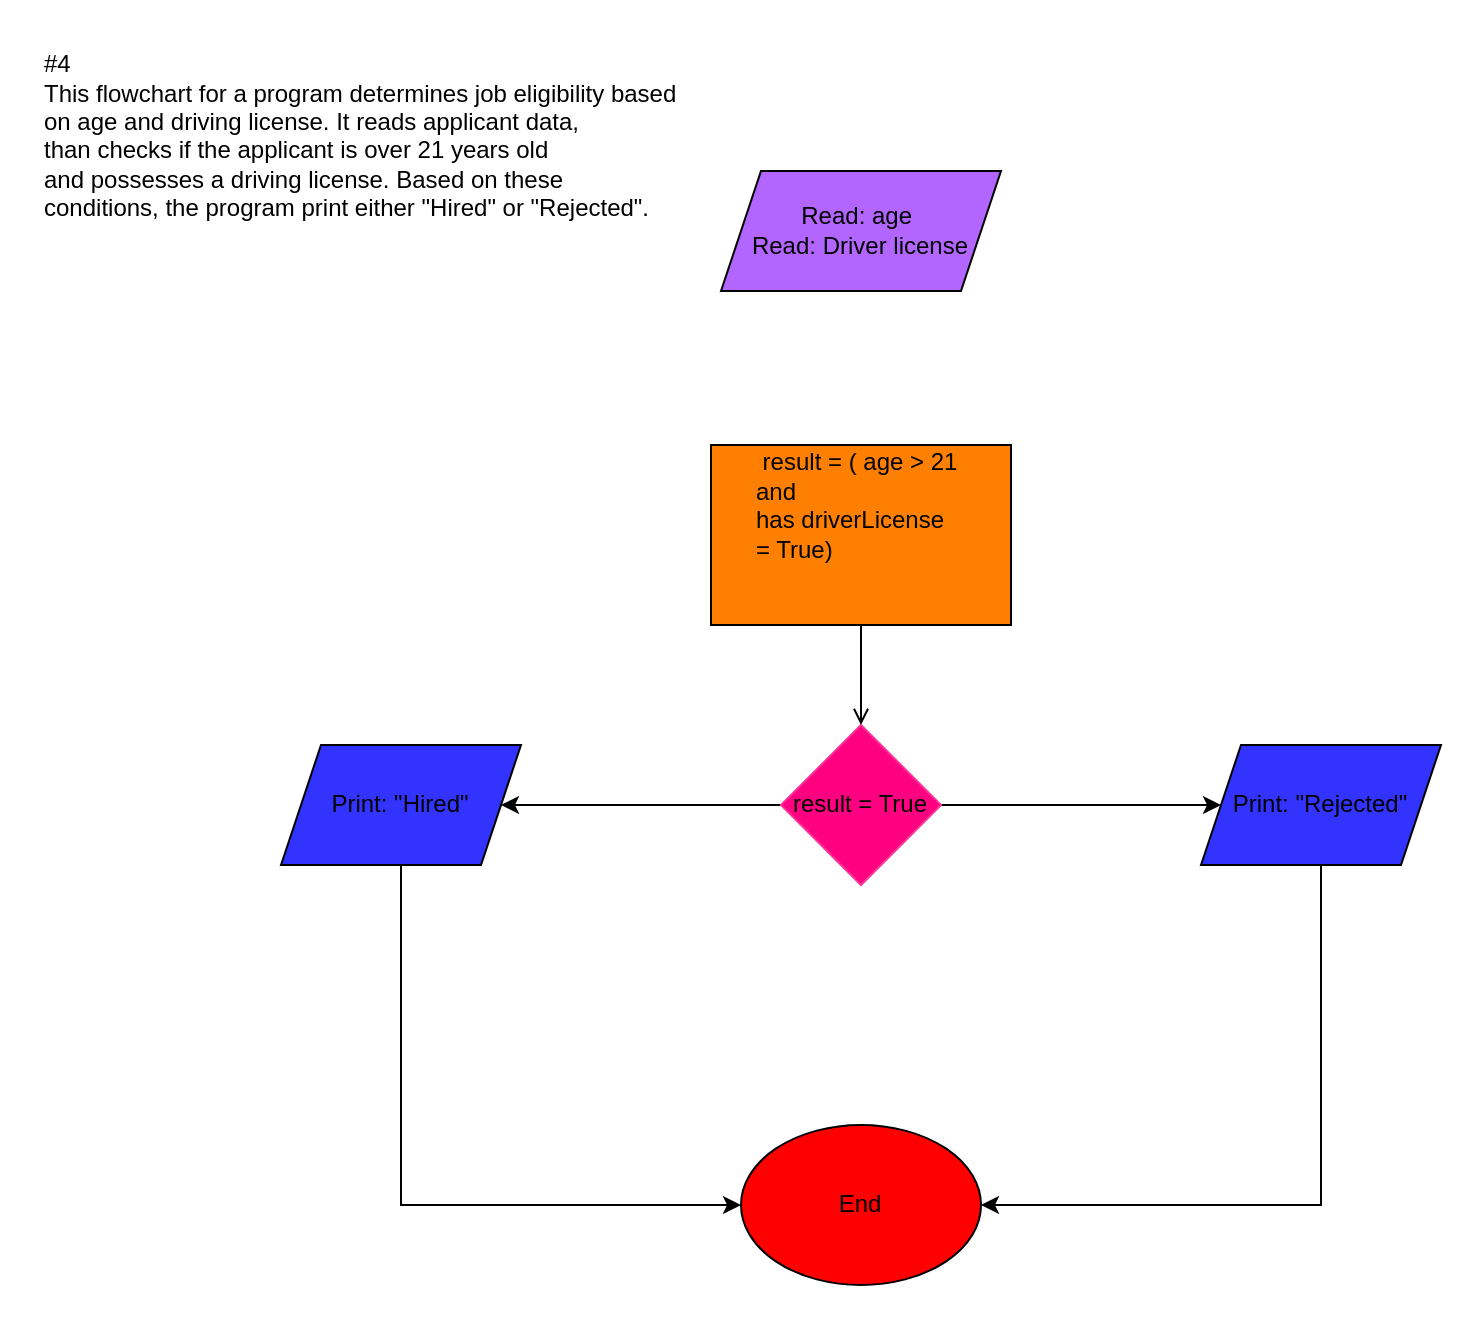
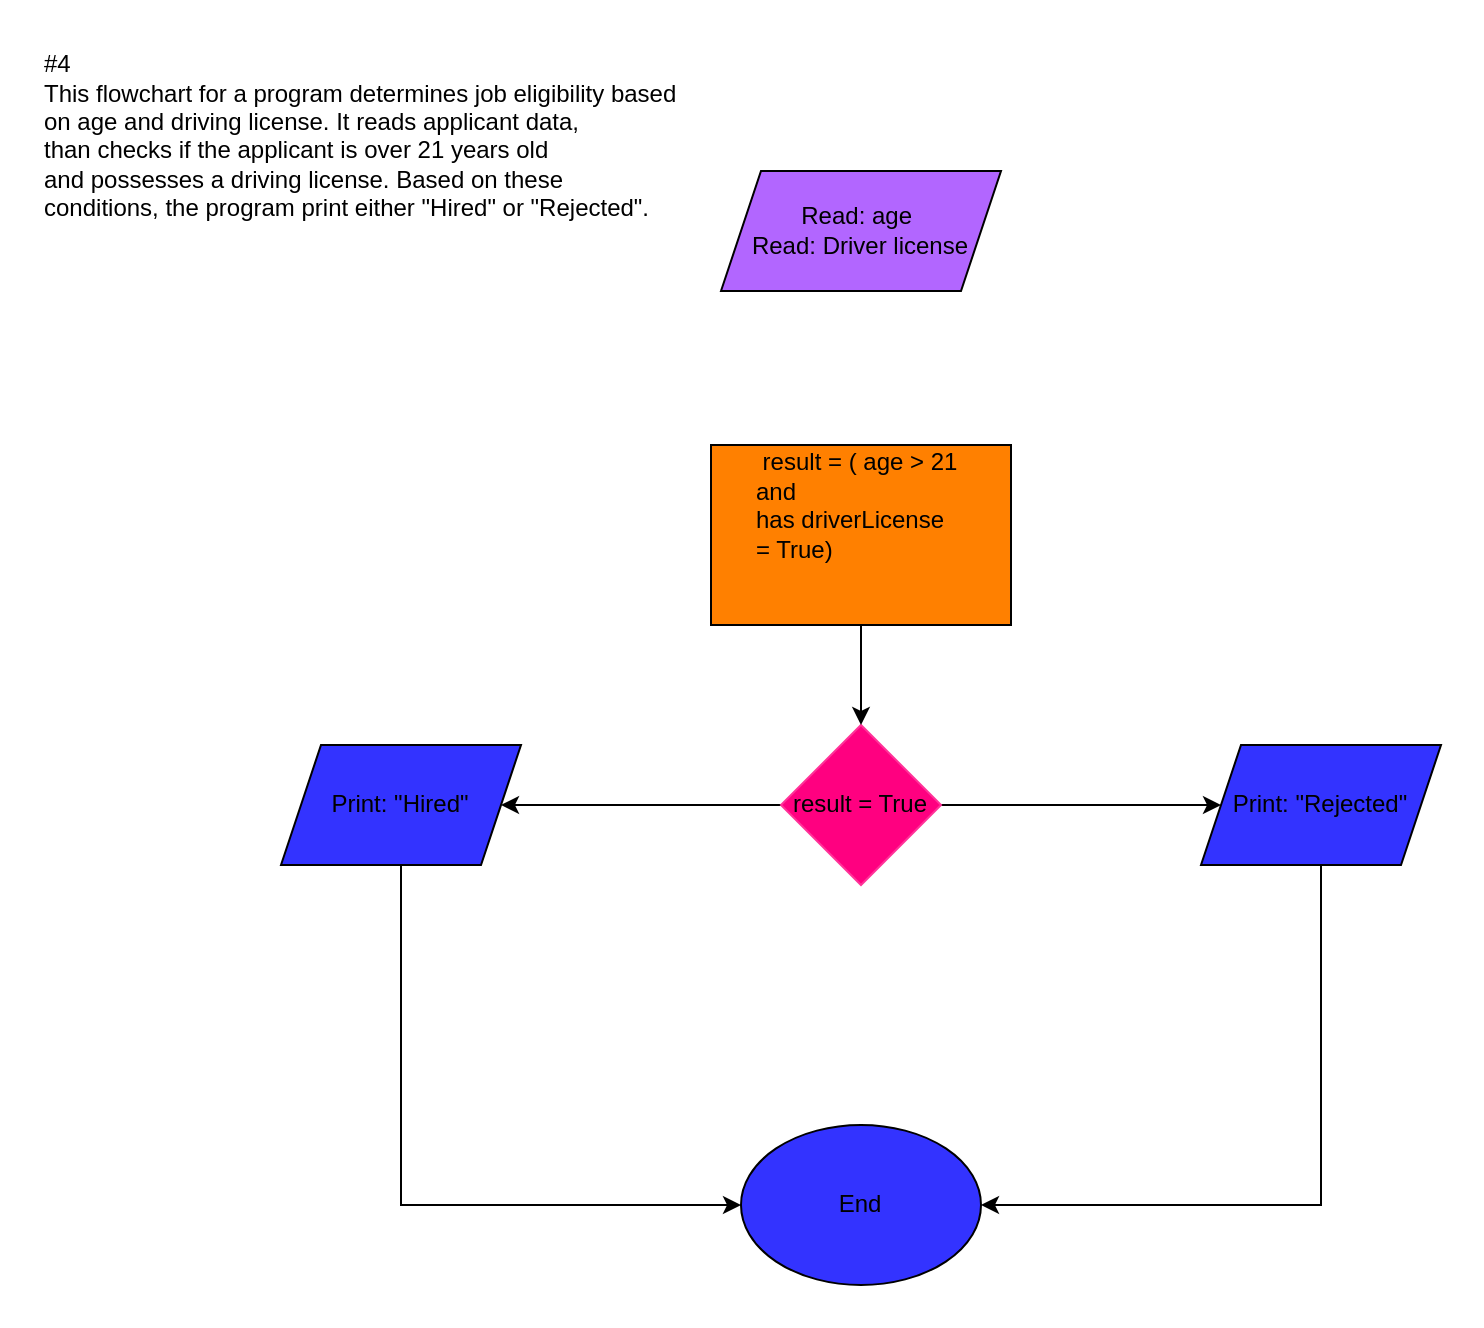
- <mxCell id="10" value="" style="edgeStyle=orthogonalEdgeStyle;rounded=0;orthogonalLoop=1;jettySize=auto;html=1;endArrow=open;" parent="1" source="11" target="6" edge="1"><mxGeometry relative="1" as="geometry" /></mxCell>
+ <mxCell id="10" value="" style="edgeStyle=orthogonalEdgeStyle;rounded=0;orthogonalLoop=1;jettySize=auto;html=1;" parent="1" source="11" target="6" edge="1"><mxGeometry relative="1" as="geometry" /></mxCell>
- <mxCell id="2" value="End" style="ellipse;whiteSpace=wrap;html=1;fillColor=#FF0000;" parent="1" vertex="1"><mxGeometry x="370" y="562" width="120" height="80" as="geometry" /></mxCell>
+ <mxCell id="2" value="End" style="ellipse;whiteSpace=wrap;html=1;fillColor=#3333ff;" parent="1" vertex="1"><mxGeometry x="370" y="562" width="120" height="80" as="geometry" /></mxCell>
